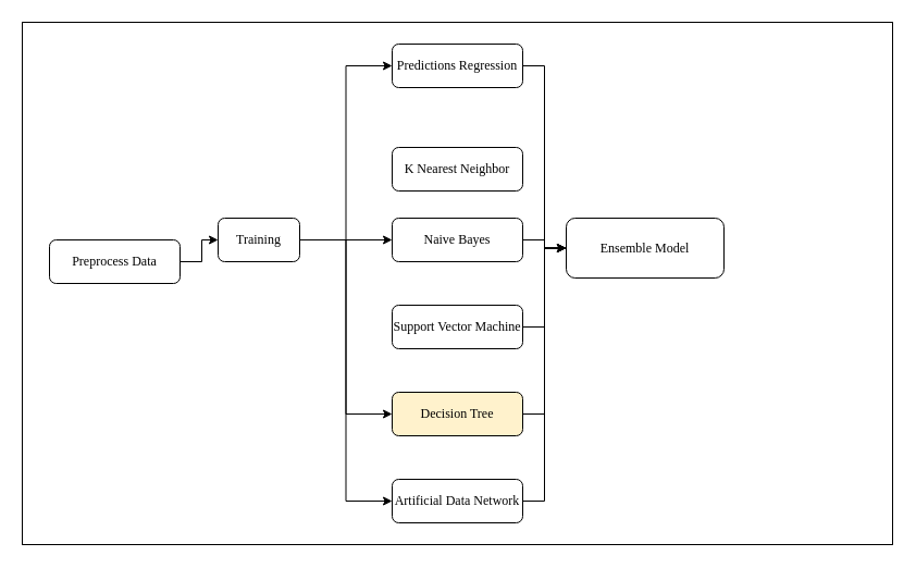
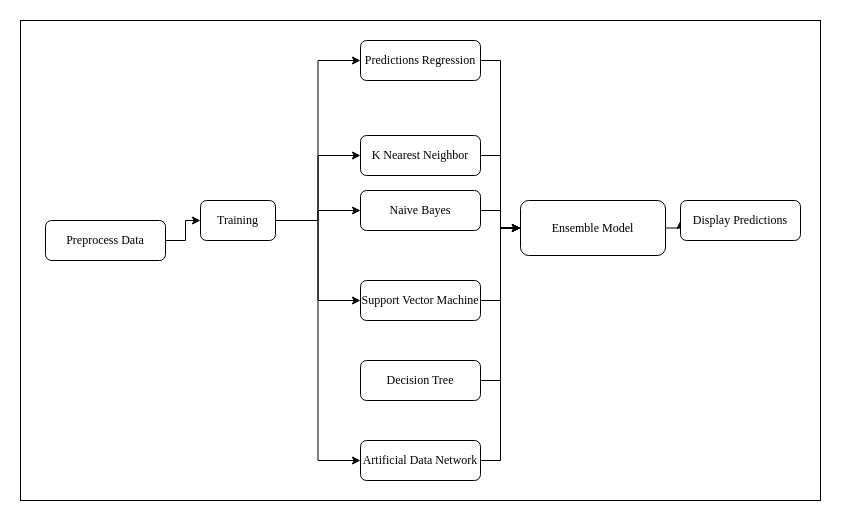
+ <mxCell id="7" style="edgeStyle=orthogonalEdgeStyle;rounded=0;orthogonalLoop=1;jettySize=auto;html=1;exitX=1;exitY=0.5;exitDx=0;exitDy=0;entryX=0;entryY=0.5;entryDx=0;entryDy=0;fontFamily=Times New Roman;" edge="1" parent="1" source="11" target="15"><mxGeometry relative="1" as="geometry" /></mxCell>
+ <mxCell id="14" style="edgeStyle=orthogonalEdgeStyle;rounded=0;orthogonalLoop=1;jettySize=auto;html=1;exitX=1;exitY=0.5;exitDx=0;exitDy=0;entryX=0;entryY=0.5;entryDx=0;entryDy=0;fontFamily=Times New Roman;" edge="1" parent="1" source="15" target="21"><mxGeometry relative="1" as="geometry" /></mxCell>
- <mxCell id="17" value="Naive Bayes" style="rounded=1;whiteSpace=wrap;html=1;fontFamily=Times New Roman;" vertex="1" parent="1"><mxGeometry x="360" y="200" width="120" height="40" as="geometry" /></mxCell>
+ <mxCell id="17" value="Naive Bayes" style="rounded=1;whiteSpace=wrap;html=1;fontFamily=Times New Roman;" vertex="1" parent="1"><mxGeometry x="360" y="190" width="120" height="40" as="geometry" /></mxCell>
+ <mxCell id="22" value="Display Predictions" style="rounded=1;whiteSpace=wrap;html=1;fontFamily=Times New Roman;" vertex="1" parent="1"><mxGeometry x="680" y="200" width="120" height="40" as="geometry" /></mxCell>
+ <mxCell id="20" style="edgeStyle=orthogonalEdgeStyle;rounded=0;orthogonalLoop=1;jettySize=auto;html=1;exitX=1;exitY=0.5;exitDx=0;exitDy=0;entryX=0;entryY=0.5;entryDx=0;entryDy=0;fontFamily=Times New Roman;" edge="1" parent="1" source="21" target="22"><mxGeometry relative="1" as="geometry" /></mxCell>
+ <mxCell id="8" style="edgeStyle=orthogonalEdgeStyle;rounded=0;orthogonalLoop=1;jettySize=auto;html=1;exitX=1;exitY=0.5;exitDx=0;exitDy=0;entryX=0;entryY=0.5;entryDx=0;entryDy=0;fontFamily=Times New Roman;" edge="1" parent="1" source="11" target="13"><mxGeometry relative="1" as="geometry" /></mxCell>
- <mxCell id="9" style="edgeStyle=orthogonalEdgeStyle;rounded=0;orthogonalLoop=1;jettySize=auto;html=1;exitX=1;exitY=0.5;exitDx=0;exitDy=0;entryX=0;entryY=0.5;entryDx=0;entryDy=0;fontFamily=Times New Roman;" edge="1" parent="1" source="11" target="24"><mxGeometry relative="1" as="geometry" /></mxCell>
- <mxCell id="24" value="Decision Tree" style="rounded=1;whiteSpace=wrap;html=1;fontFamily=Times New Roman;fillColor=#fff2cc;" vertex="1" parent="1"><mxGeometry x="360" y="360" width="120" height="40" as="geometry" /></mxCell>
+ <mxCell id="24" value="Decision Tree" style="rounded=1;whiteSpace=wrap;html=1;fontFamily=Times New Roman;" vertex="1" parent="1"><mxGeometry x="360" y="360" width="120" height="40" as="geometry" /></mxCell>
